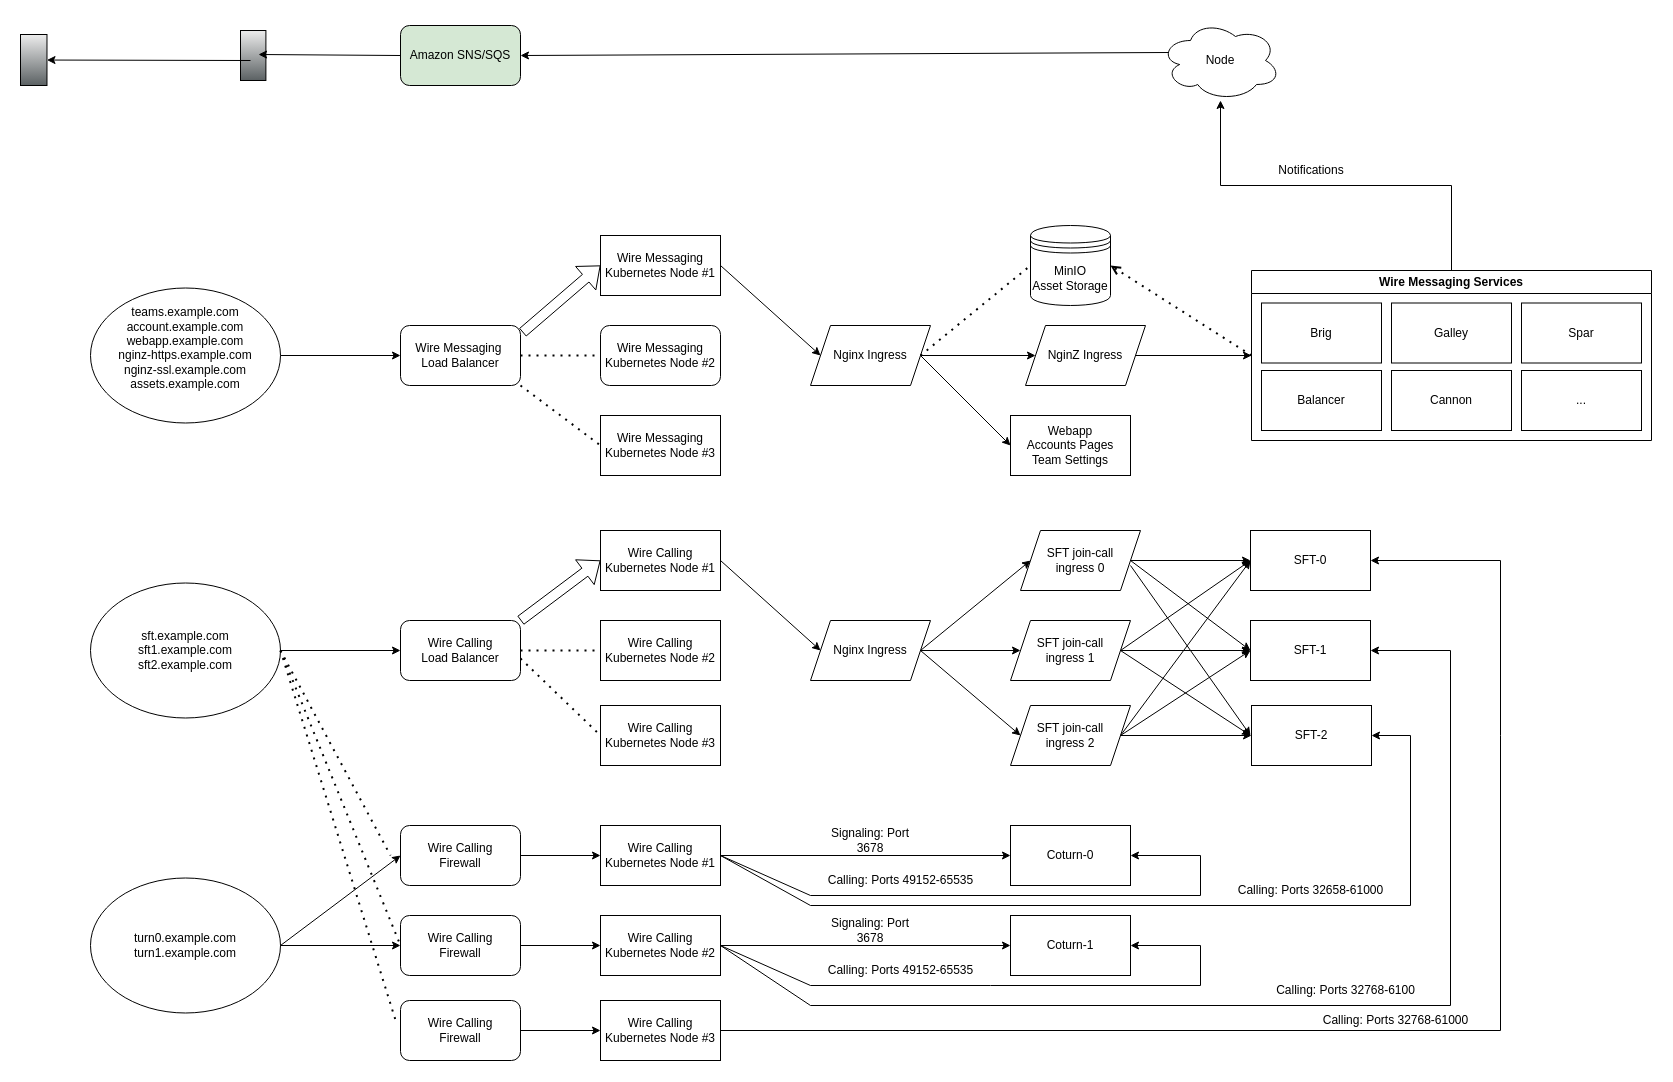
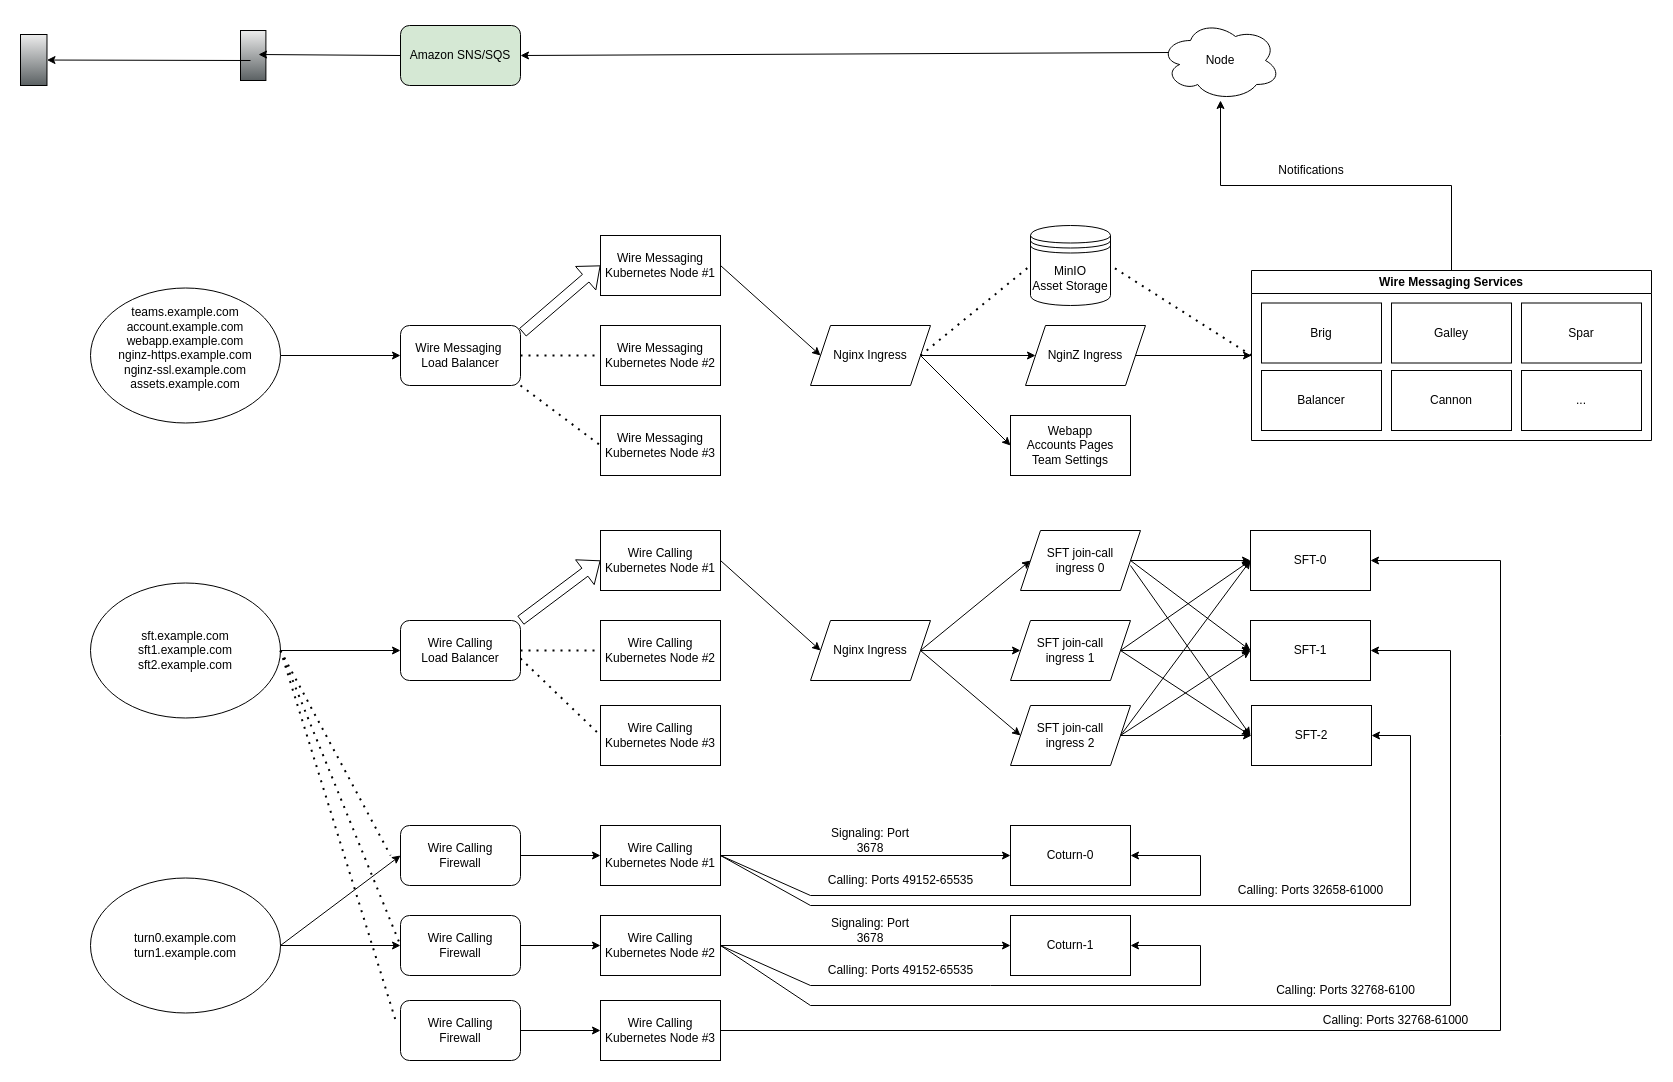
- <mxCell id="93" value="" style="endArrow=open;dashed=1;html=1;dashPattern=1 3;strokeWidth=2;rounded=0;exitX=0;exitY=0.5;exitDx=0;exitDy=0;entryX=1;entryY=0.5;entryDx=0;entryDy=0;" parent="1" source="24" target="94" edge="1"><mxGeometry width="50" height="50" relative="1" as="geometry"><mxPoint x="1010" y="595" as="sourcePoint" /><mxPoint x="1140" y="257.5" as="targetPoint" /></mxGeometry></mxCell>
+ <mxCell id="93" value="" style="endArrow=none;dashed=1;html=1;dashPattern=1 3;strokeWidth=2;rounded=0;exitX=0;exitY=0.5;exitDx=0;exitDy=0;entryX=1;entryY=0.5;entryDx=0;entryDy=0;" parent="1" source="24" target="94" edge="1"><mxGeometry width="50" height="50" relative="1" as="geometry"><mxPoint x="1010" y="595" as="sourcePoint" /><mxPoint x="1140" y="257.5" as="targetPoint" /></mxGeometry></mxCell>
- <mxCell id="6" value="&lt;div&gt;Wire Messaging Kubernetes Node #2&lt;/div&gt;" style="whiteSpace=wrap;html=1;rounded=1;" parent="1" vertex="1"><mxGeometry x="600" y="325" width="120" height="60" as="geometry" /></mxCell>
+ <mxCell id="6" value="&lt;div&gt;Wire Messaging Kubernetes Node #2&lt;/div&gt;" style="rounded=0;whiteSpace=wrap;html=1;" parent="1" vertex="1"><mxGeometry x="600" y="325" width="120" height="60" as="geometry" /></mxCell>
